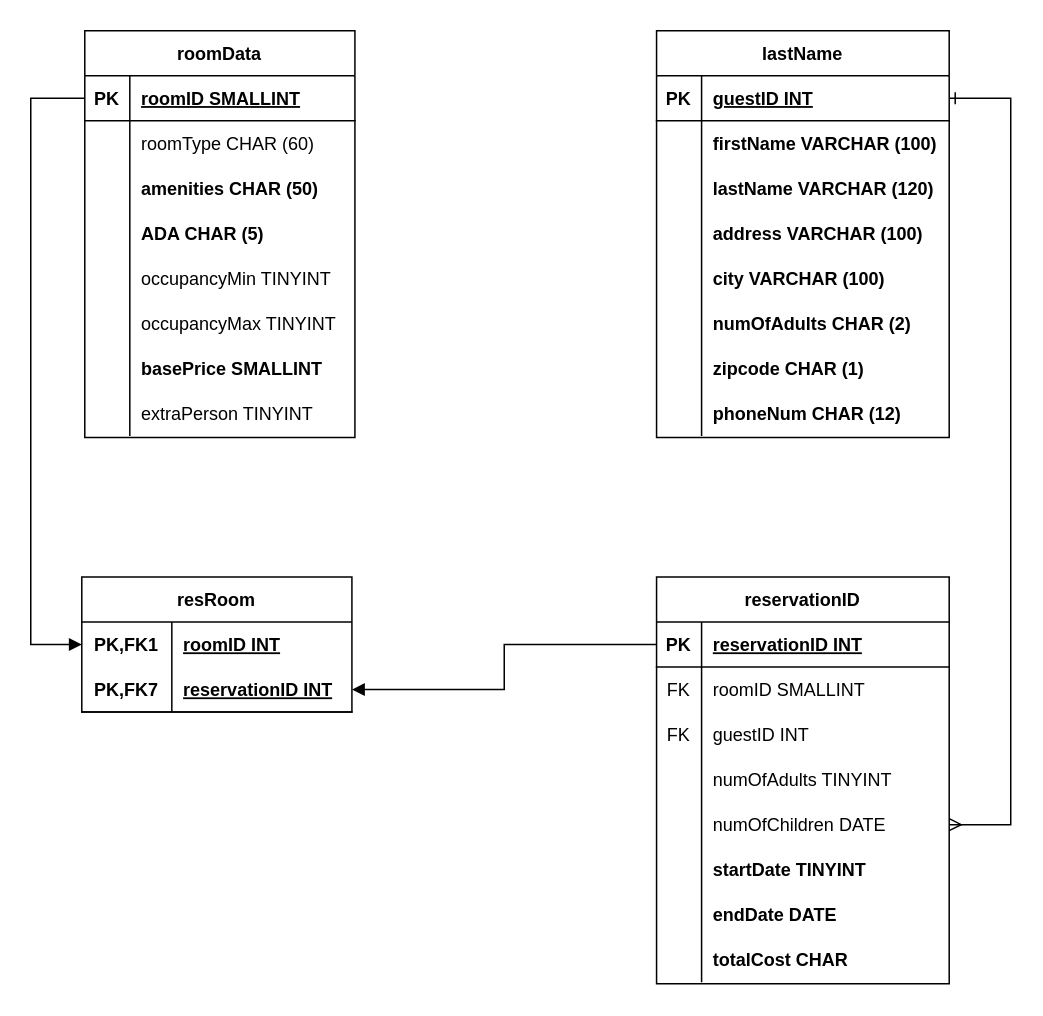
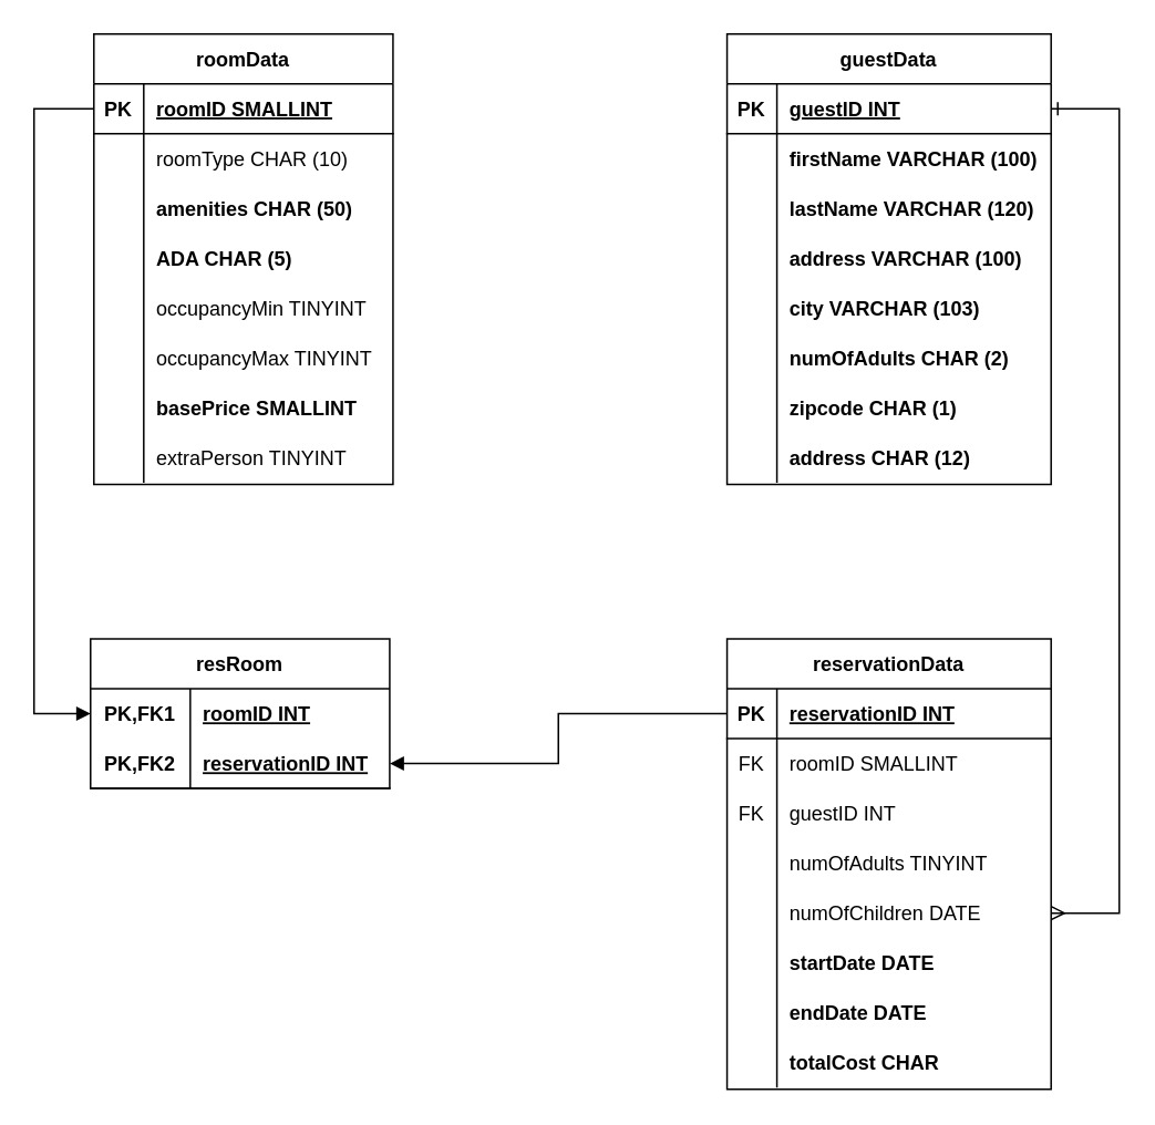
- <mxCell id="27" value="lastName" style="shape=table;startSize=30;container=1;collapsible=1;childLayout=tableLayout;fixedRows=1;rowLines=0;fontStyle=1;align=center;resizeLast=1;" parent="1" vertex="1"><mxGeometry x="437" y="20" width="195" height="271" as="geometry" /></mxCell>
+ <mxCell id="27" value="guestData" style="shape=table;startSize=30;container=1;collapsible=1;childLayout=tableLayout;fixedRows=1;rowLines=0;fontStyle=1;align=center;resizeLast=1;" parent="1" vertex="1"><mxGeometry x="437" y="20" width="195" height="271" as="geometry" /></mxCell>
- <mxCell id="8" value="roomType CHAR (60)" style="shape=partialRectangle;connectable=0;fillColor=none;top=0;left=0;bottom=0;right=0;align=left;spacingLeft=6;overflow=hidden;" parent="6" vertex="1"><mxGeometry x="30" width="150" height="30" as="geometry"><mxRectangle width="150" height="30" as="alternateBounds" /></mxGeometry></mxCell>
+ <mxCell id="8" value="roomType CHAR (10)" style="shape=partialRectangle;connectable=0;fillColor=none;top=0;left=0;bottom=0;right=0;align=left;spacingLeft=6;overflow=hidden;" parent="6" vertex="1"><mxGeometry x="30" width="150" height="30" as="geometry"><mxRectangle width="150" height="30" as="alternateBounds" /></mxGeometry></mxCell>
- <mxCell id="42" value="city VARCHAR (100)" style="shape=partialRectangle;connectable=0;fillColor=none;top=0;left=0;bottom=0;right=0;align=left;spacingLeft=6;overflow=hidden;fontStyle=1" parent="40" vertex="1"><mxGeometry x="30" width="165" height="30" as="geometry"><mxRectangle width="165" height="30" as="alternateBounds" /></mxGeometry></mxCell>
+ <mxCell id="42" value="city VARCHAR (103)" style="shape=partialRectangle;connectable=0;fillColor=none;top=0;left=0;bottom=0;right=0;align=left;spacingLeft=6;overflow=hidden;fontStyle=1" parent="40" vertex="1"><mxGeometry x="30" width="165" height="30" as="geometry"><mxRectangle width="165" height="30" as="alternateBounds" /></mxGeometry></mxCell>
- <mxCell id="51" value="phoneNum CHAR (12)" style="shape=partialRectangle;connectable=0;fillColor=none;top=0;left=0;bottom=0;right=0;align=left;spacingLeft=6;overflow=hidden;fontStyle=1" parent="49" vertex="1"><mxGeometry x="30" width="165" height="30" as="geometry"><mxRectangle width="165" height="30" as="alternateBounds" /></mxGeometry></mxCell>
+ <mxCell id="51" value="address CHAR (12)" style="shape=partialRectangle;connectable=0;fillColor=none;top=0;left=0;bottom=0;right=0;align=left;spacingLeft=6;overflow=hidden;fontStyle=1" parent="49" vertex="1"><mxGeometry x="30" width="165" height="30" as="geometry"><mxRectangle width="165" height="30" as="alternateBounds" /></mxGeometry></mxCell>
- <mxCell id="52" value="reservationID" style="shape=table;startSize=30;container=1;collapsible=1;childLayout=tableLayout;fixedRows=1;rowLines=0;fontStyle=1;align=center;resizeLast=1;" parent="1" vertex="1"><mxGeometry x="437" y="384" width="195" height="271" as="geometry" /></mxCell>
+ <mxCell id="52" value="reservationData" style="shape=table;startSize=30;container=1;collapsible=1;childLayout=tableLayout;fixedRows=1;rowLines=0;fontStyle=1;align=center;resizeLast=1;" parent="1" vertex="1"><mxGeometry x="437" y="384" width="195" height="271" as="geometry" /></mxCell>
- <mxCell id="82" value="PK,FK7" style="shape=partialRectangle;connectable=0;fillColor=none;top=0;left=0;bottom=0;right=0;fontStyle=1;overflow=hidden;" parent="81" vertex="1"><mxGeometry width="60" height="30" as="geometry"><mxRectangle width="60" height="30" as="alternateBounds" /></mxGeometry></mxCell>
+ <mxCell id="82" value="PK,FK2" style="shape=partialRectangle;connectable=0;fillColor=none;top=0;left=0;bottom=0;right=0;fontStyle=1;overflow=hidden;" parent="81" vertex="1"><mxGeometry width="60" height="30" as="geometry"><mxRectangle width="60" height="30" as="alternateBounds" /></mxGeometry></mxCell>
- <mxCell id="70" value="startDate TINYINT" style="shape=partialRectangle;connectable=0;fillColor=none;top=0;left=0;bottom=0;right=0;align=left;spacingLeft=6;overflow=hidden;fontStyle=1" parent="68" vertex="1"><mxGeometry x="30" width="165" height="30" as="geometry"><mxRectangle width="165" height="30" as="alternateBounds" /></mxGeometry></mxCell>
+ <mxCell id="70" value="startDate DATE" style="shape=partialRectangle;connectable=0;fillColor=none;top=0;left=0;bottom=0;right=0;align=left;spacingLeft=6;overflow=hidden;fontStyle=1" parent="68" vertex="1"><mxGeometry x="30" width="165" height="30" as="geometry"><mxRectangle width="165" height="30" as="alternateBounds" /></mxGeometry></mxCell>
